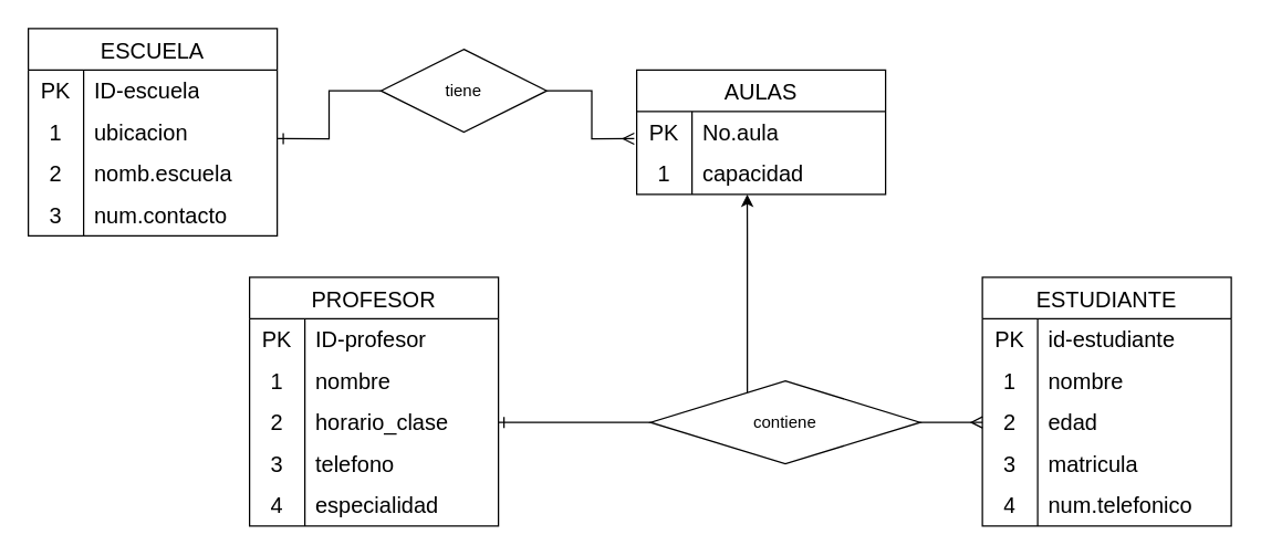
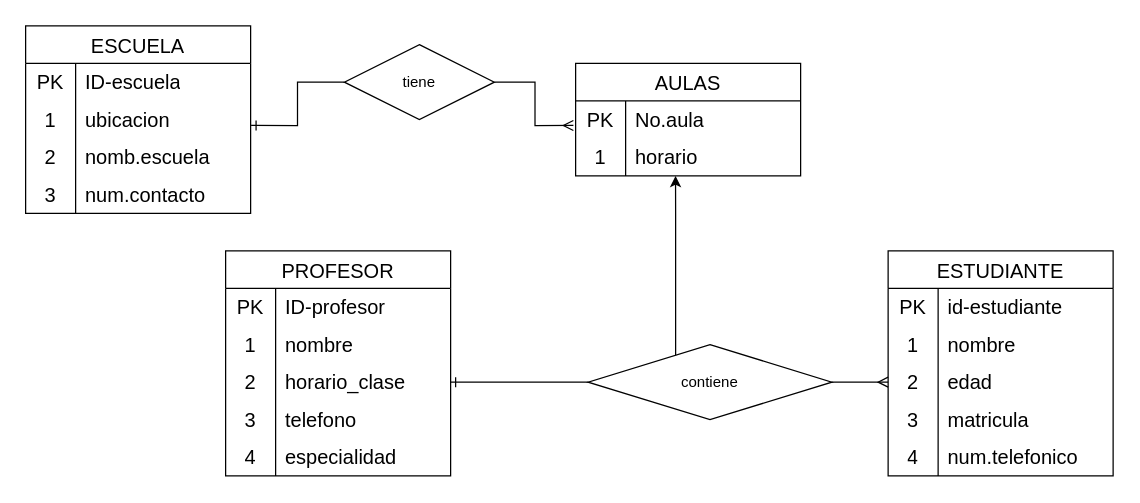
- <mxCell id="39" value="capacidad" style="shape=partialRectangle;html=1;whiteSpace=wrap;connectable=0;fillColor=none;top=0;left=0;bottom=0;right=0;align=left;spacingLeft=6;overflow=hidden;strokeColor=inherit;fontSize=16;" vertex="1" parent="37"><mxGeometry x="40" width="140" height="30" as="geometry"><mxRectangle width="140" height="30" as="alternateBounds" /></mxGeometry></mxCell>
+ <mxCell id="39" value="horario" style="shape=partialRectangle;html=1;whiteSpace=wrap;connectable=0;fillColor=none;top=0;left=0;bottom=0;right=0;align=left;spacingLeft=6;overflow=hidden;strokeColor=inherit;fontSize=16;" vertex="1" parent="37"><mxGeometry x="40" width="140" height="30" as="geometry"><mxRectangle width="140" height="30" as="alternateBounds" /></mxGeometry></mxCell>
